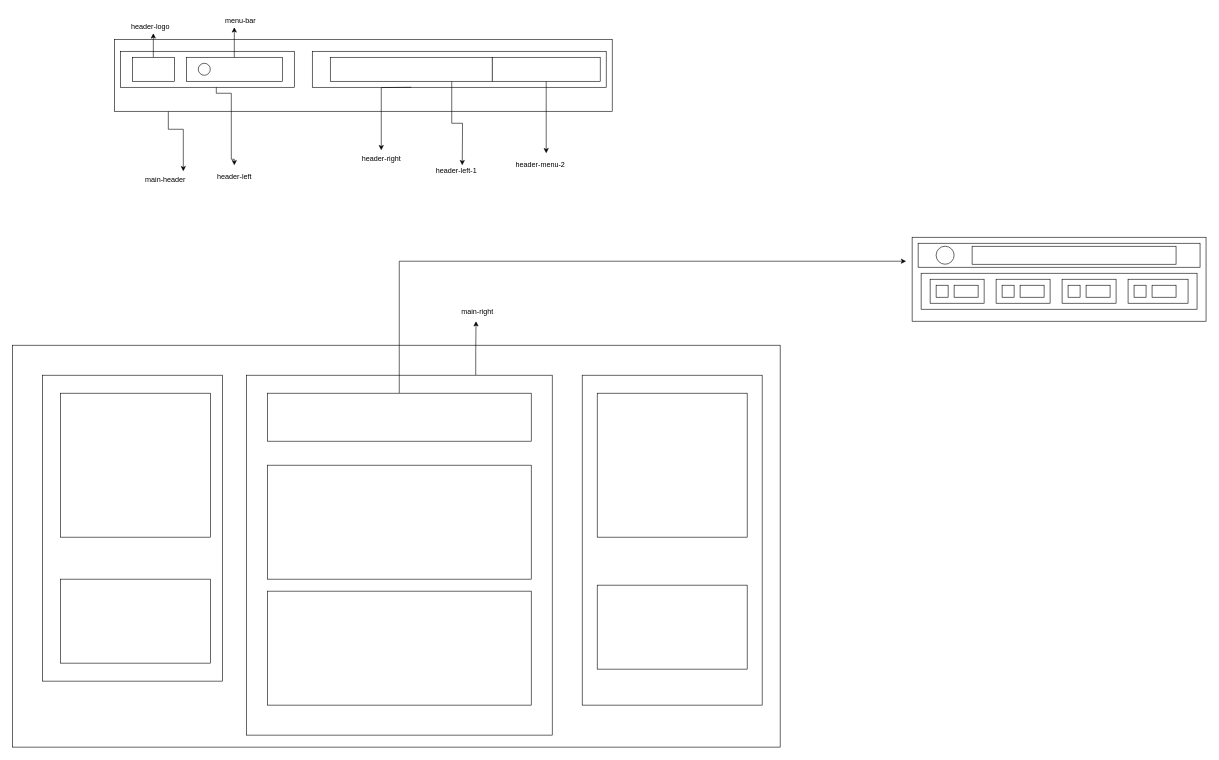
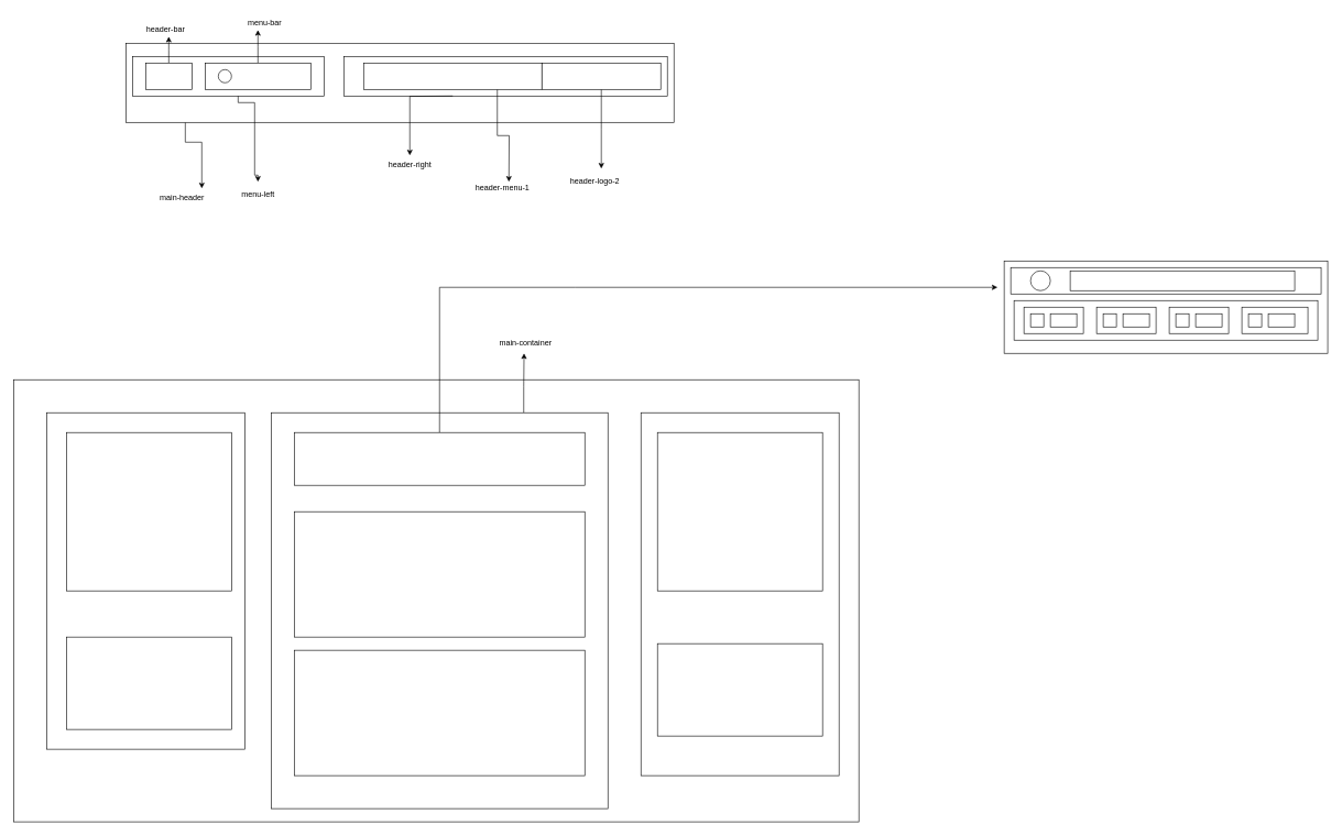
- <mxCell id="21" value="header-logo" style="text;html=1;align=center;verticalAlign=middle;resizable=0;points=[];autosize=1;strokeColor=none;fillColor=none;" parent="1" vertex="1"><mxGeometry x="205" y="30" width="90" height="30" as="geometry" /></mxCell>
+ <mxCell id="21" value="header-bar" style="text;html=1;align=center;verticalAlign=middle;resizable=0;points=[];autosize=1;strokeColor=none;fillColor=none;" parent="1" vertex="1"><mxGeometry x="205" y="30" width="90" height="30" as="geometry" /></mxCell>
- <mxCell id="23" value="header-right&lt;br&gt;" style="text;html=1;align=center;verticalAlign=middle;resizable=0;points=[];autosize=1;strokeColor=none;fillColor=none;" parent="1" vertex="1"><mxGeometry x="590" y="250" width="90" height="30" as="geometry" /></mxCell>
+ <mxCell id="23" value="header-right&lt;br&gt;" style="text;html=1;align=center;verticalAlign=middle;resizable=0;points=[];autosize=1;strokeColor=none;fillColor=none;" parent="1" vertex="1"><mxGeometry x="575" y="235" width="90" height="30" as="geometry" /></mxCell>
- <mxCell id="25" value="header-menu-2" style="text;html=1;align=center;verticalAlign=middle;resizable=0;points=[];autosize=1;strokeColor=none;fillColor=none;" parent="1" vertex="1"><mxGeometry x="845" y="260" width="110" height="30" as="geometry" /></mxCell>
+ <mxCell id="25" value="header-logo-2" style="text;html=1;align=center;verticalAlign=middle;resizable=0;points=[];autosize=1;strokeColor=none;fillColor=none;" parent="1" vertex="1"><mxGeometry x="845" y="260" width="110" height="30" as="geometry" /></mxCell>
- <mxCell id="24" value="header-left-1&lt;br&gt;" style="text;html=1;align=center;verticalAlign=middle;resizable=0;points=[];autosize=1;strokeColor=none;fillColor=none;" parent="1" vertex="1"><mxGeometry x="705" y="270" width="110" height="30" as="geometry" /></mxCell>
+ <mxCell id="24" value="header-menu-1&lt;br&gt;" style="text;html=1;align=center;verticalAlign=middle;resizable=0;points=[];autosize=1;strokeColor=none;fillColor=none;" parent="1" vertex="1"><mxGeometry x="705" y="270" width="110" height="30" as="geometry" /></mxCell>
- <mxCell id="20" value="header-left" style="text;html=1;align=center;verticalAlign=middle;resizable=0;points=[];autosize=1;strokeColor=none;fillColor=none;" parent="1" vertex="1"><mxGeometry x="350" y="280" width="80" height="30" as="geometry" /></mxCell>
+ <mxCell id="20" value="menu-left" style="text;html=1;align=center;verticalAlign=middle;resizable=0;points=[];autosize=1;strokeColor=none;fillColor=none;" parent="1" vertex="1"><mxGeometry x="350" y="280" width="80" height="30" as="geometry" /></mxCell>
- <mxCell id="54" value="main-right" style="text;html=1;align=center;verticalAlign=middle;resizable=0;points=[];autosize=1;strokeColor=none;fillColor=none;" vertex="1" parent="1"><mxGeometry x="745" y="505" width="100" height="30" as="geometry" /></mxCell>
+ <mxCell id="54" value="main-container" style="text;html=1;align=center;verticalAlign=middle;resizable=0;points=[];autosize=1;strokeColor=none;fillColor=none;" vertex="1" parent="1"><mxGeometry x="745" y="505" width="100" height="30" as="geometry" /></mxCell>
